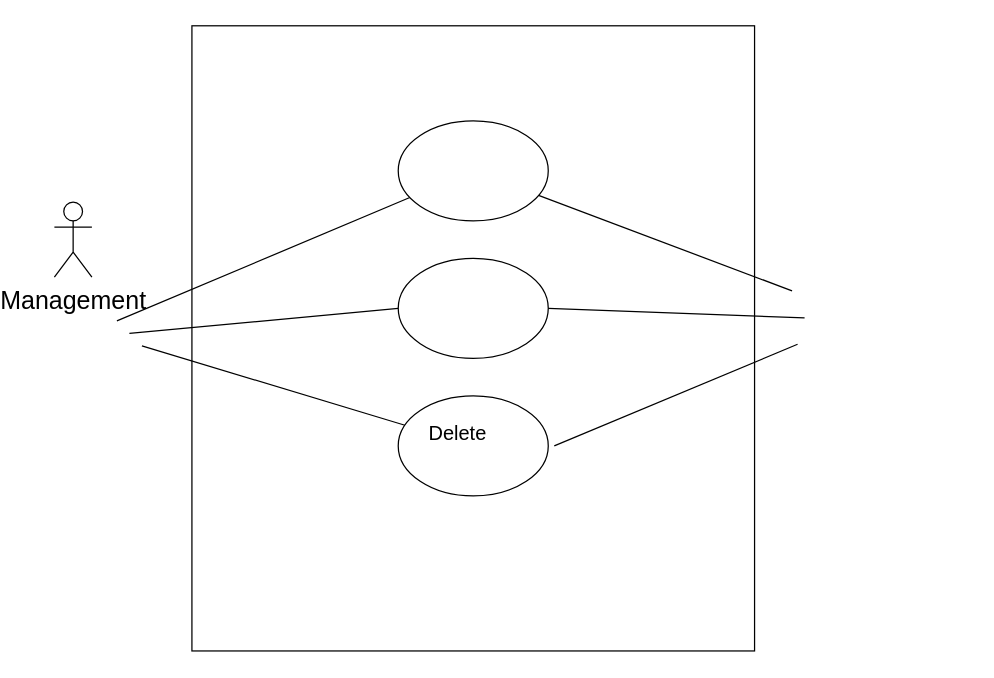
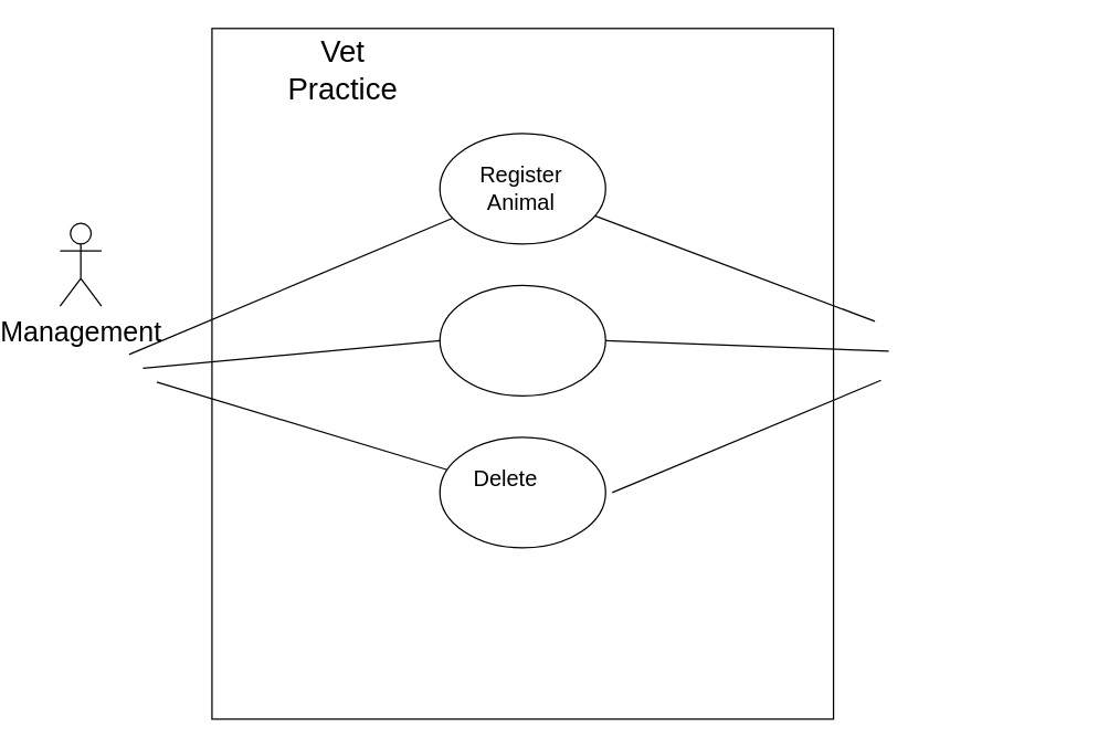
+ <mxCell id="4" value="&lt;font style=&quot;font-size: 22px&quot;&gt;Vet Practice&lt;/font&gt;" style="text;html=1;strokeColor=none;fillColor=none;align=center;verticalAlign=middle;whiteSpace=wrap;rounded=0;" parent="1" vertex="1"><mxGeometry x="190" y="36" width="70" height="30" as="geometry" /></mxCell>
+ <mxCell id="7" value="&lt;font style=&quot;font-size: 16px&quot;&gt;Register Animal&lt;/font&gt;" style="text;html=1;strokeColor=none;fillColor=none;align=center;verticalAlign=middle;whiteSpace=wrap;rounded=0;" parent="1" vertex="1"><mxGeometry x="334" y="126" width="40" height="20" as="geometry" /></mxCell>
